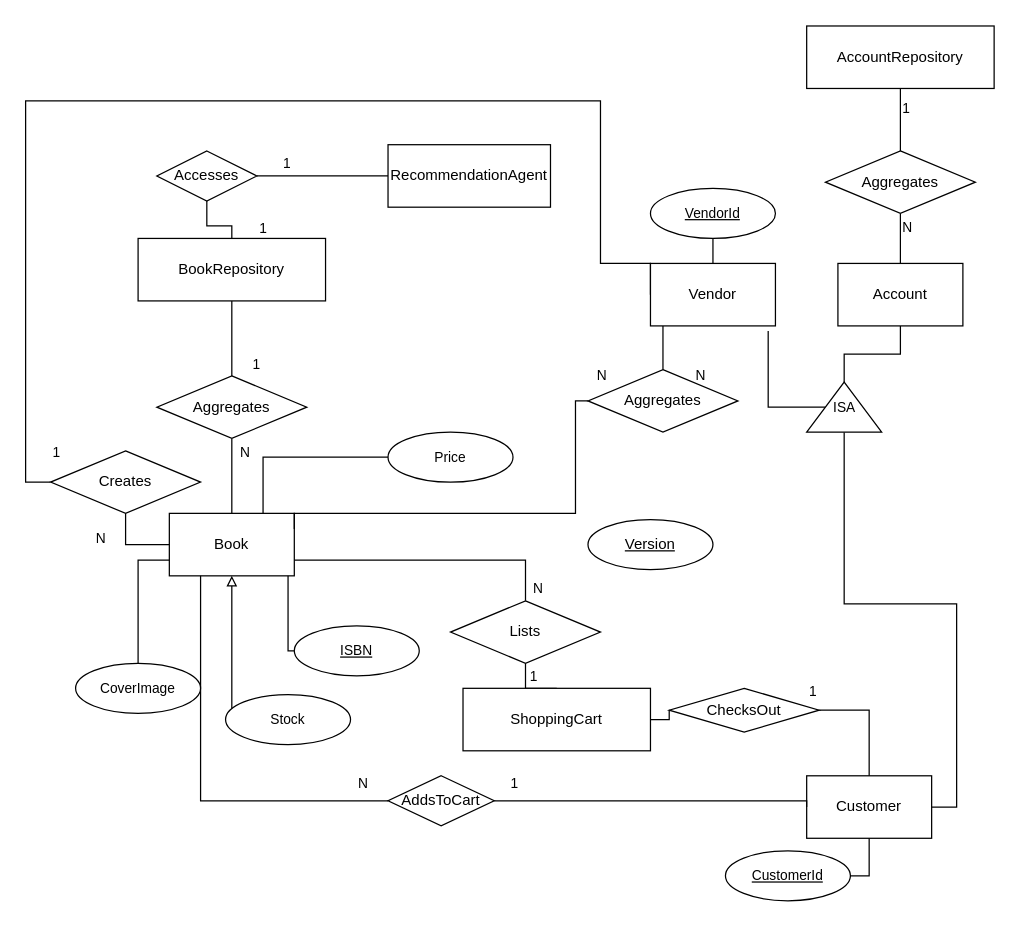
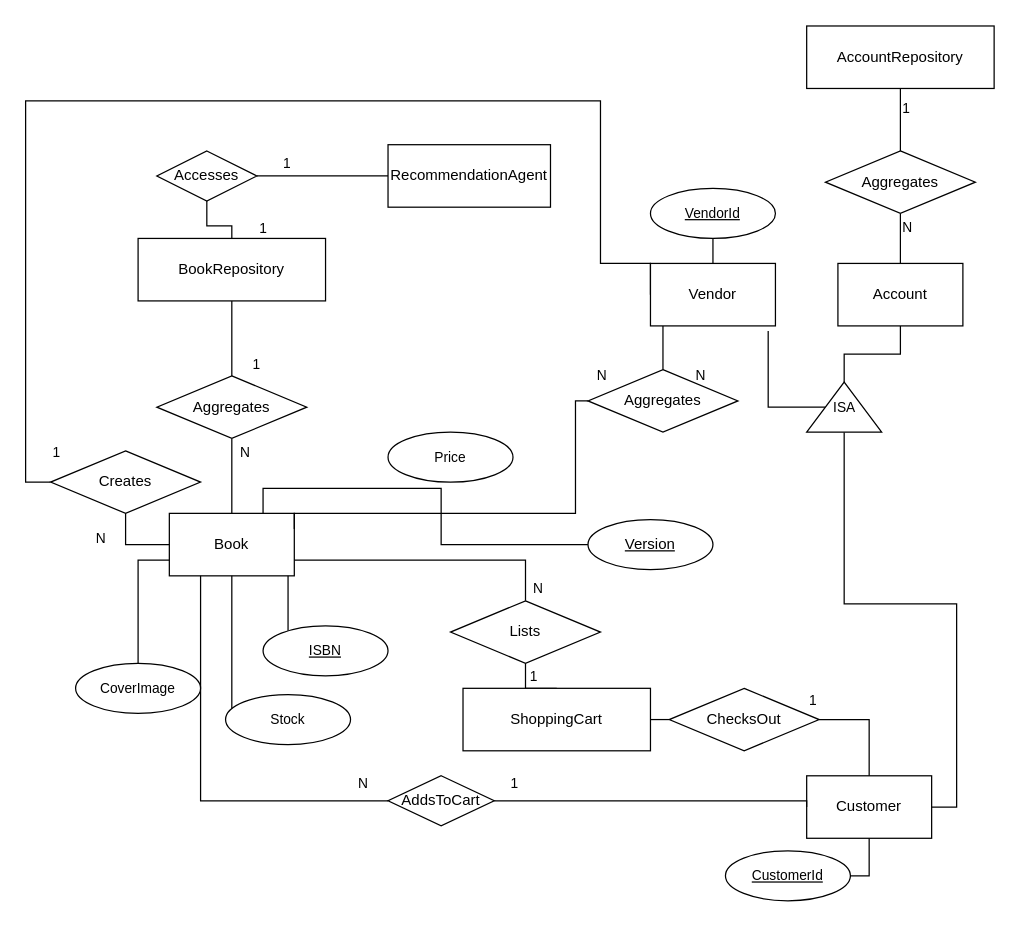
- <mxCell id="11" style="edgeStyle=orthogonalEdgeStyle;rounded=0;orthogonalLoop=1;jettySize=auto;html=1;exitX=0.75;exitY=0;exitDx=0;exitDy=0;entryX=0;entryY=0.5;entryDx=0;entryDy=0;endArrow=none;endFill=0;" edge="1" parent="1" source="12" target="54"><mxGeometry relative="1" as="geometry" /></mxCell>
+ <mxCell id="11" style="edgeStyle=orthogonalEdgeStyle;rounded=0;orthogonalLoop=1;jettySize=auto;html=1;exitX=0.75;exitY=0;exitDx=0;exitDy=0;endArrow=none;endFill=0;" edge="1" parent="1" source="12" target="55"><mxGeometry relative="1" as="geometry" /></mxCell>
- <mxCell id="52" style="edgeStyle=orthogonalEdgeStyle;rounded=0;orthogonalLoop=1;jettySize=auto;html=1;entryX=0.5;entryY=1;entryDx=0;entryDy=0;endArrow=block;endFill=0;" edge="1" parent="1" source="53" target="12"><mxGeometry relative="1" as="geometry"><Array as="points"><mxPoint x="185" y="540" /><mxPoint x="185" y="540" /></Array></mxGeometry></mxCell>
+ <mxCell id="52" style="edgeStyle=orthogonalEdgeStyle;rounded=0;orthogonalLoop=1;jettySize=auto;html=1;entryX=0.5;entryY=1;entryDx=0;entryDy=0;endArrow=none;endFill=0;" edge="1" parent="1" source="53" target="12"><mxGeometry relative="1" as="geometry"><Array as="points"><mxPoint x="185" y="540" /><mxPoint x="185" y="540" /></Array></mxGeometry></mxCell>
- <mxCell id="29" value="ISBN" style="ellipse;whiteSpace=wrap;html=1;align=center;fontStyle=4;fontFamily=Helvetica;fontSize=11;fontColor=default;" parent="1" vertex="1"><mxGeometry x="235" y="500" width="100" height="40" as="geometry" /></mxCell>
+ <mxCell id="29" value="ISBN" style="ellipse;whiteSpace=wrap;html=1;align=center;fontStyle=4;fontFamily=Helvetica;fontSize=11;fontColor=default;" parent="1" vertex="1"><mxGeometry x="210" y="500" width="100" height="40" as="geometry" /></mxCell>
- <mxCell id="28" value="&lt;div&gt;ChecksOut&lt;/div&gt;" style="shape=rhombus;html=1;dashed=0;whiteSpace=wrap;perimeter=rhombusPerimeter;" parent="1" vertex="1"><mxGeometry x="535" y="550" width="120" height="35" as="geometry" /></mxCell>
+ <mxCell id="28" value="&lt;div&gt;ChecksOut&lt;/div&gt;" style="shape=rhombus;html=1;dashed=0;whiteSpace=wrap;perimeter=rhombusPerimeter;" parent="1" vertex="1"><mxGeometry x="535" y="550" width="120" height="50" as="geometry" /></mxCell>
